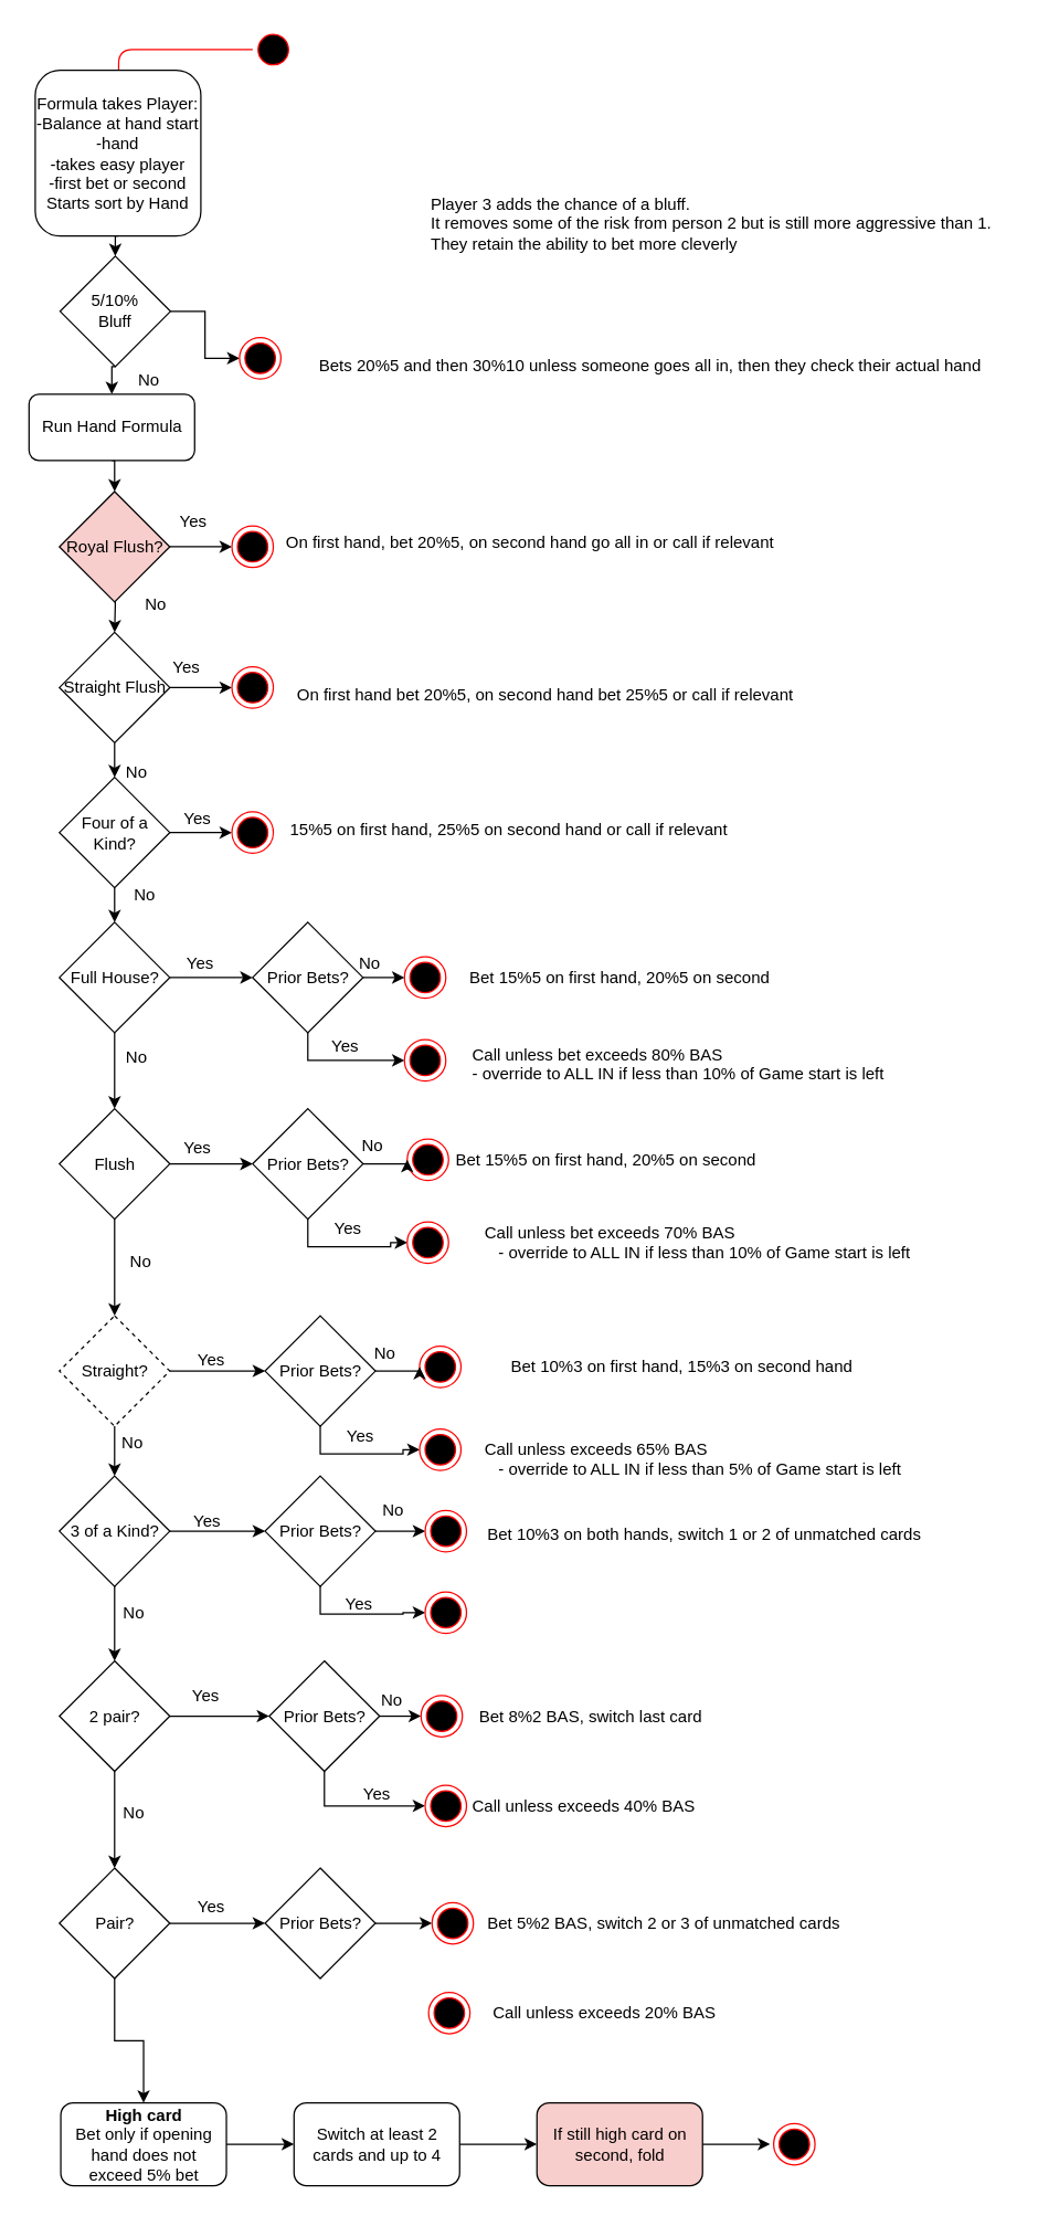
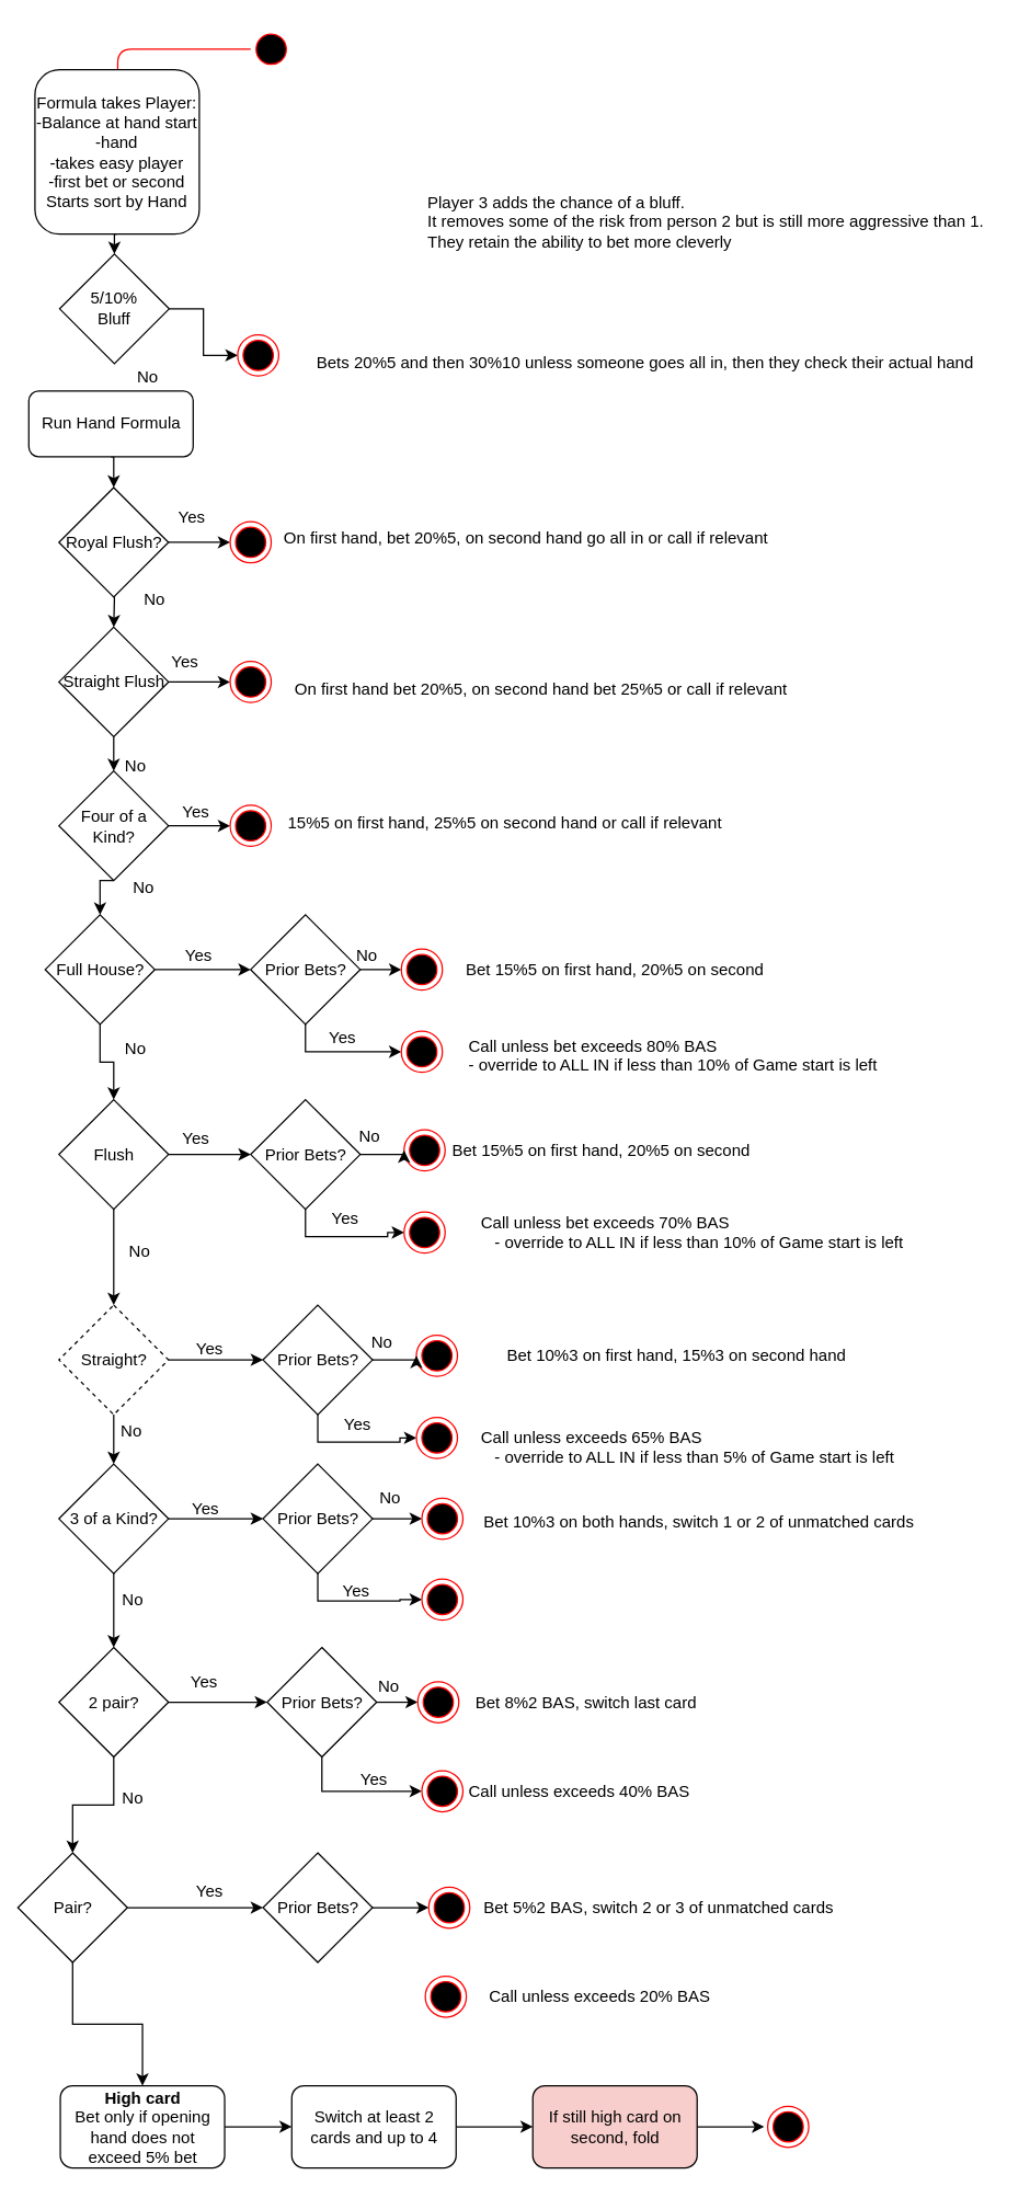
- <mxCell id="115" style="edgeStyle=orthogonalEdgeStyle;rounded=0;orthogonalLoop=1;jettySize=auto;html=1;exitX=0.5;exitY=1;exitDx=0;exitDy=0;entryX=0.5;entryY=0;entryDx=0;entryDy=0;" edge="1" parent="1" source="116" target="121"><mxGeometry relative="1" as="geometry" /></mxCell>
- <mxCell id="8" value="Royal Flush?" style="rhombus;whiteSpace=wrap;html=1;fillColor=#f8cecc;" parent="1" vertex="1"><mxGeometry x="42.5" y="355.5" width="80" height="80" as="geometry" /></mxCell>
+ <mxCell id="8" value="Royal Flush?" style="rhombus;whiteSpace=wrap;html=1;" parent="1" vertex="1"><mxGeometry x="42.5" y="355.5" width="80" height="80" as="geometry" /></mxCell>
- <mxCell id="24" value="Full House?" style="rhombus;whiteSpace=wrap;html=1;" parent="1" vertex="1"><mxGeometry x="42.5" y="667.5" width="80" height="80" as="geometry" /></mxCell>
+ <mxCell id="24" value="Full House?" style="rhombus;whiteSpace=wrap;html=1;" parent="1" vertex="1"><mxGeometry x="32.5" y="667.5" width="80" height="80" as="geometry" /></mxCell>
- <mxCell id="89" value="Pair?" style="rhombus;whiteSpace=wrap;html=1;" parent="1" vertex="1"><mxGeometry x="42.5" y="1352.5" width="80" height="80" as="geometry" /></mxCell>
+ <mxCell id="89" value="Pair?" style="rhombus;whiteSpace=wrap;html=1;" parent="1" vertex="1"><mxGeometry x="12.5" y="1352.5" width="80" height="80" as="geometry" /></mxCell>
